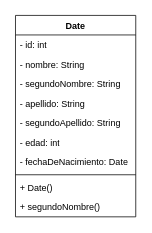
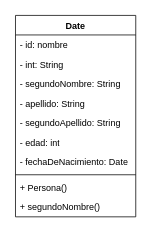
- <mxCell id="3" value="- id: int" style="text;strokeColor=none;fillColor=none;align=left;verticalAlign=top;spacingLeft=4;spacingRight=4;overflow=hidden;rotatable=0;points=[[0,0.5],[1,0.5]];portConstraint=eastwest;whiteSpace=wrap;html=1;" vertex="1" parent="2"><mxGeometry y="26" width="160" height="26" as="geometry" /></mxCell>
+ <mxCell id="3" value="- id: nombre" style="text;strokeColor=none;fillColor=none;align=left;verticalAlign=top;spacingLeft=4;spacingRight=4;overflow=hidden;rotatable=0;points=[[0,0.5],[1,0.5]];portConstraint=eastwest;whiteSpace=wrap;html=1;" vertex="1" parent="2"><mxGeometry y="26" width="160" height="26" as="geometry" /></mxCell>
- <mxCell id="4" value="- nombre: String" style="text;strokeColor=none;fillColor=none;align=left;verticalAlign=top;spacingLeft=4;spacingRight=4;overflow=hidden;rotatable=0;points=[[0,0.5],[1,0.5]];portConstraint=eastwest;whiteSpace=wrap;html=1;" vertex="1" parent="2"><mxGeometry y="52" width="160" height="26" as="geometry" /></mxCell>
+ <mxCell id="4" value="- int: String" style="text;strokeColor=none;fillColor=none;align=left;verticalAlign=top;spacingLeft=4;spacingRight=4;overflow=hidden;rotatable=0;points=[[0,0.5],[1,0.5]];portConstraint=eastwest;whiteSpace=wrap;html=1;" vertex="1" parent="2"><mxGeometry y="52" width="160" height="26" as="geometry" /></mxCell>
- <mxCell id="11" value="+ Date()" style="text;strokeColor=none;fillColor=none;align=left;verticalAlign=top;spacingLeft=4;spacingRight=4;overflow=hidden;rotatable=0;points=[[0,0.5],[1,0.5]];portConstraint=eastwest;whiteSpace=wrap;html=1;" vertex="1" parent="2"><mxGeometry y="216" width="160" height="26" as="geometry" /></mxCell>
+ <mxCell id="11" value="+ Persona()" style="text;strokeColor=none;fillColor=none;align=left;verticalAlign=top;spacingLeft=4;spacingRight=4;overflow=hidden;rotatable=0;points=[[0,0.5],[1,0.5]];portConstraint=eastwest;whiteSpace=wrap;html=1;" vertex="1" parent="2"><mxGeometry y="216" width="160" height="26" as="geometry" /></mxCell>
